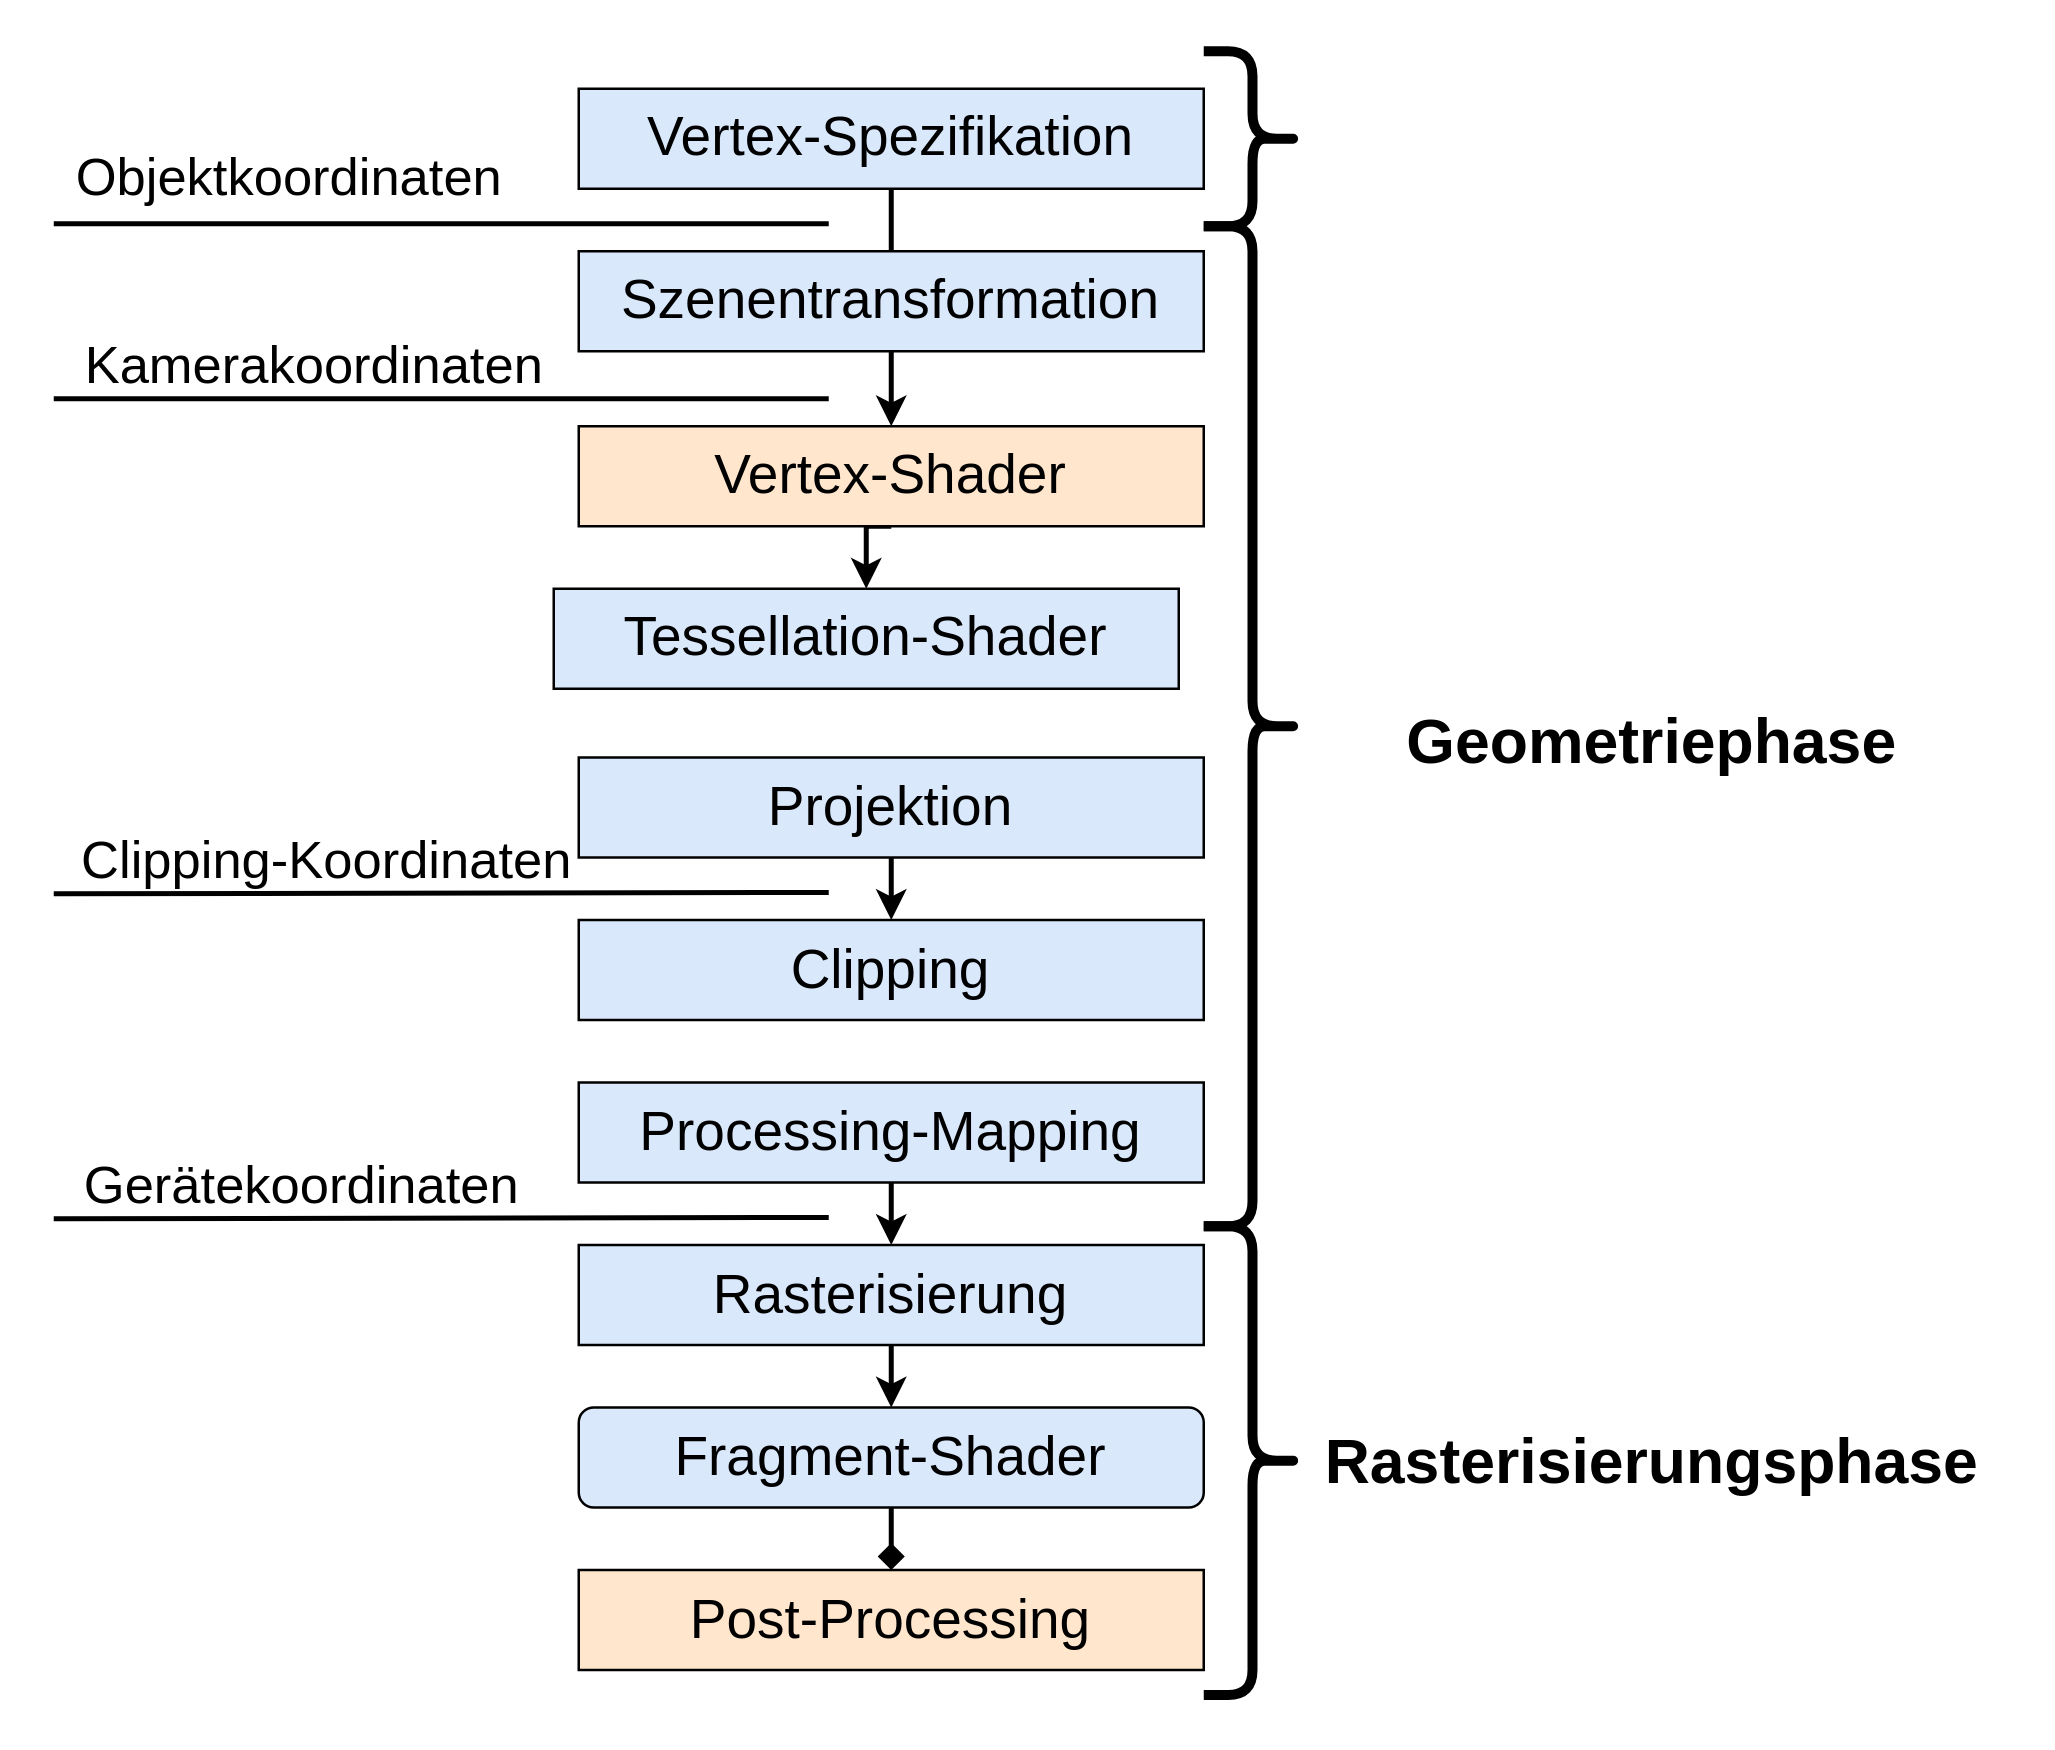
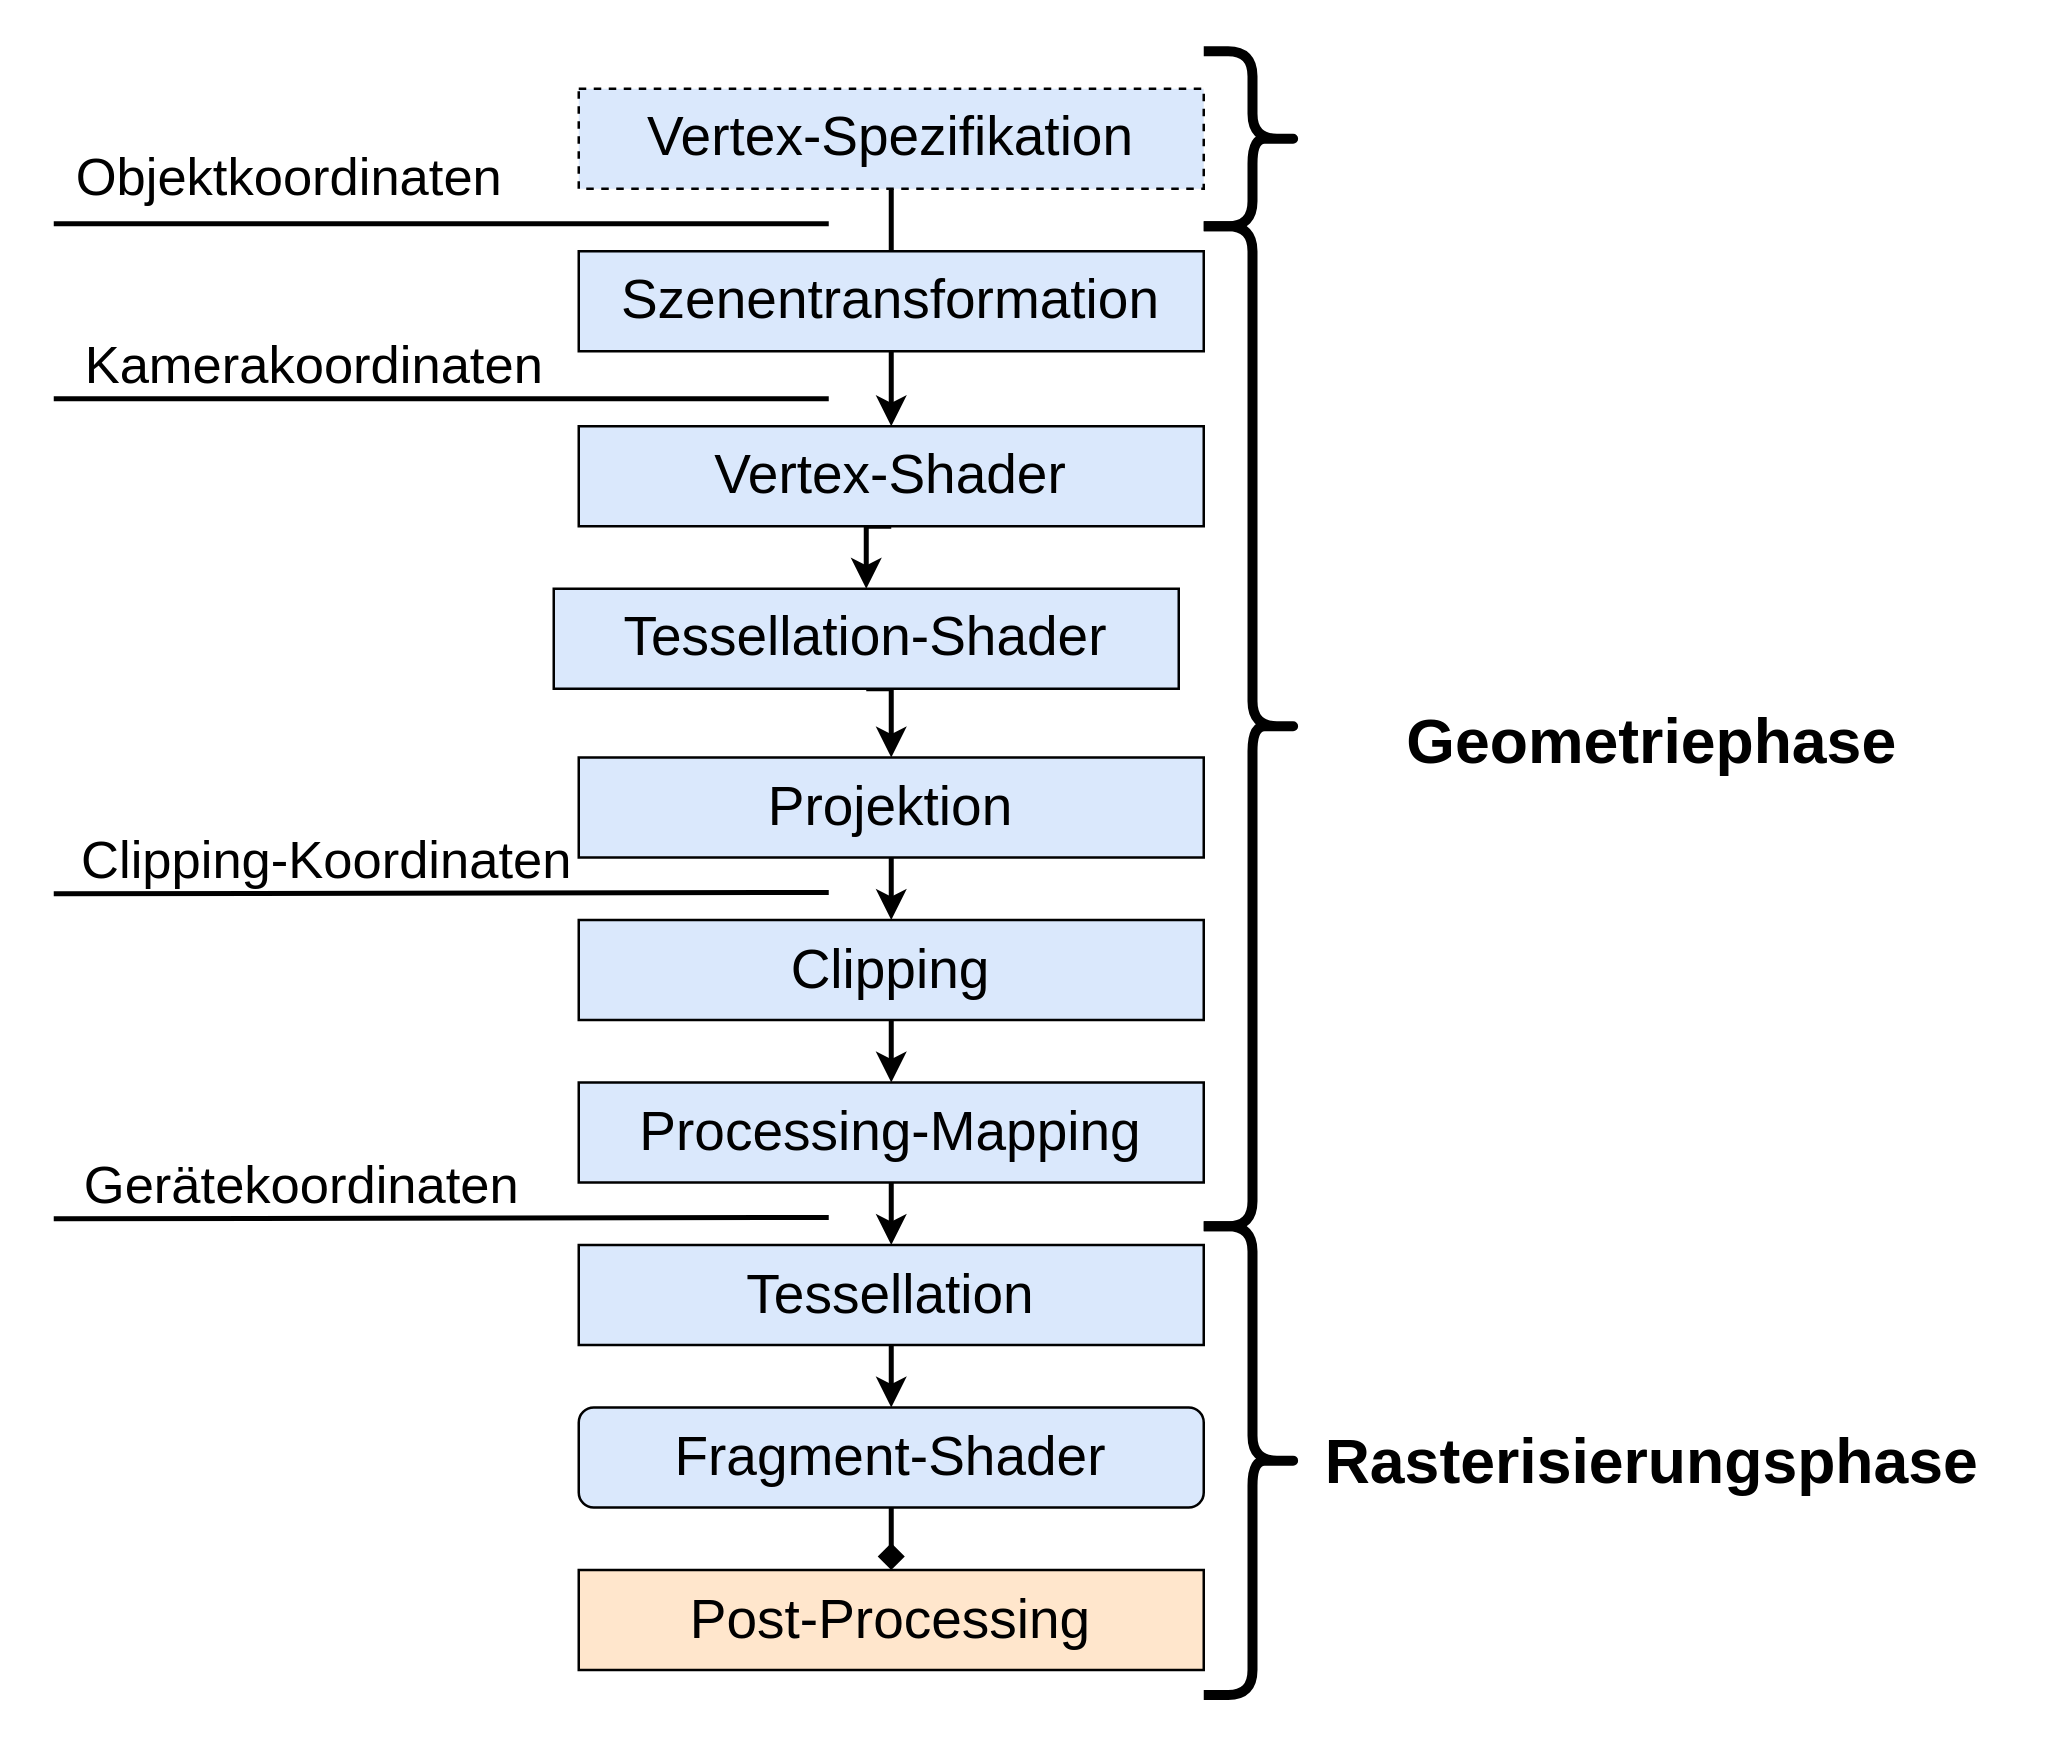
- <mxCell id="8" value="&lt;font style=&quot;font-size: 22px;&quot;&gt;Vertex-Spezifikation&lt;/font&gt;" style="rounded=0;whiteSpace=wrap;html=1;gradientDirection=east;fillColor=#dae8fc;strokeColor=#000000;" parent="1" vertex="1"><mxGeometry x="231" y="35" width="250" height="40" as="geometry" /></mxCell>
+ <mxCell id="8" value="&lt;font style=&quot;font-size: 22px;&quot;&gt;Vertex-Spezifikation&lt;/font&gt;" style="rounded=0;whiteSpace=wrap;html=1;gradientDirection=east;fillColor=#dae8fc;strokeColor=#000000;dashed=1;" parent="1" vertex="1"><mxGeometry x="231" y="35" width="250" height="40" as="geometry" /></mxCell>
- <mxCell id="12" value="&lt;font style=&quot;font-size: 22px;&quot;&gt;Vertex-Shader&lt;/font&gt;" style="rounded=0;whiteSpace=wrap;html=1;gradientDirection=east;fillColor=#ffe6cc;strokeColor=#000000;" parent="1" vertex="1"><mxGeometry x="231" y="170" width="250" height="40" as="geometry" /></mxCell>
+ <mxCell id="12" value="&lt;font style=&quot;font-size: 22px;&quot;&gt;Vertex-Shader&lt;/font&gt;" style="rounded=0;whiteSpace=wrap;html=1;gradientDirection=east;fillColor=#dae8fc;strokeColor=#000000;" parent="1" vertex="1"><mxGeometry x="231" y="170" width="250" height="40" as="geometry" /></mxCell>
+ <mxCell id="24" style="edgeStyle=orthogonalEdgeStyle;rounded=0;orthogonalLoop=1;jettySize=auto;html=1;exitX=0.5;exitY=1;exitDx=0;exitDy=0;entryX=0.5;entryY=0;entryDx=0;entryDy=0;strokeWidth=2;" parent="1" source="25" target="14" edge="1"><mxGeometry relative="1" as="geometry" /></mxCell>
+ <mxCell id="15" style="edgeStyle=orthogonalEdgeStyle;rounded=0;orthogonalLoop=1;jettySize=auto;html=1;exitX=0.5;exitY=1;exitDx=0;exitDy=0;entryX=0.5;entryY=0;entryDx=0;entryDy=0;strokeWidth=2;" parent="1" source="16" target="18" edge="1"><mxGeometry relative="1" as="geometry" /></mxCell>
- <mxCell id="20" value="&lt;font style=&quot;font-size: 22px;&quot;&gt;Rasterisierung&lt;/font&gt;" style="rounded=0;whiteSpace=wrap;html=1;gradientDirection=east;fillColor=#dae8fc;strokeColor=#000000;" parent="1" vertex="1"><mxGeometry x="231" y="497.5" width="250" height="40" as="geometry" /></mxCell>
+ <mxCell id="20" value="&lt;font style=&quot;font-size: 22px;&quot;&gt;Tessellation&lt;/font&gt;" style="rounded=0;whiteSpace=wrap;html=1;gradientDirection=east;fillColor=#dae8fc;strokeColor=#000000;" parent="1" vertex="1"><mxGeometry x="231" y="497.5" width="250" height="40" as="geometry" /></mxCell>
